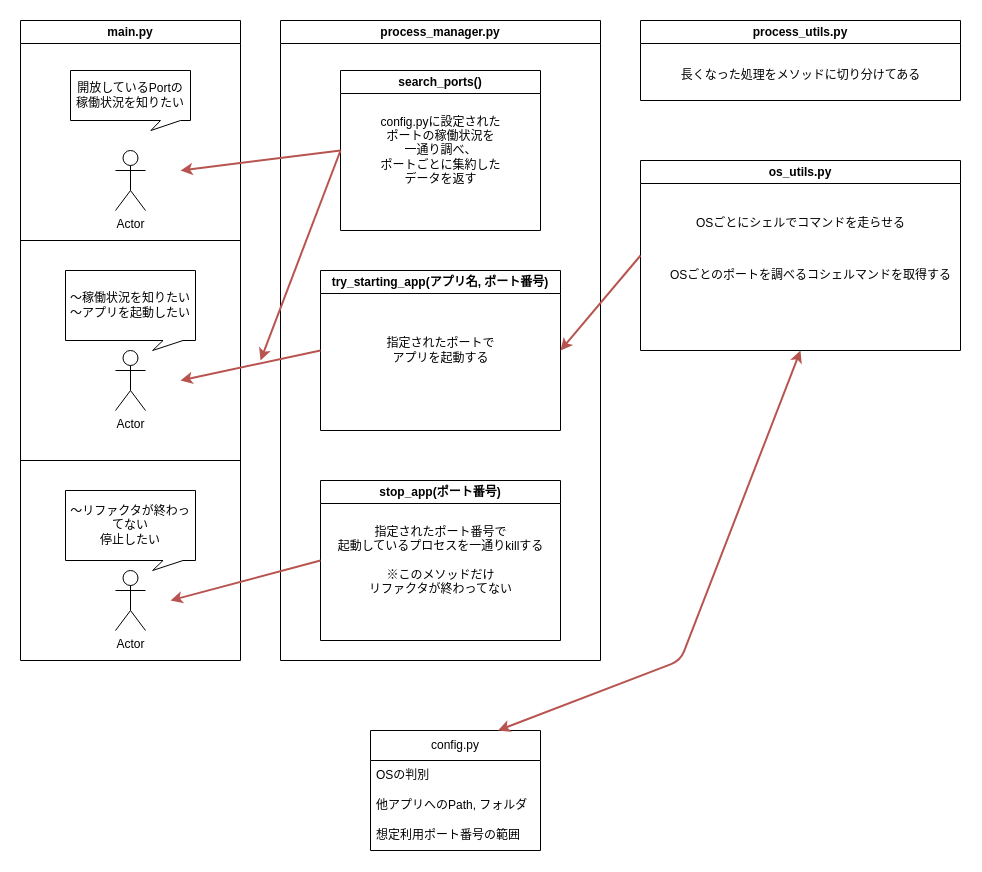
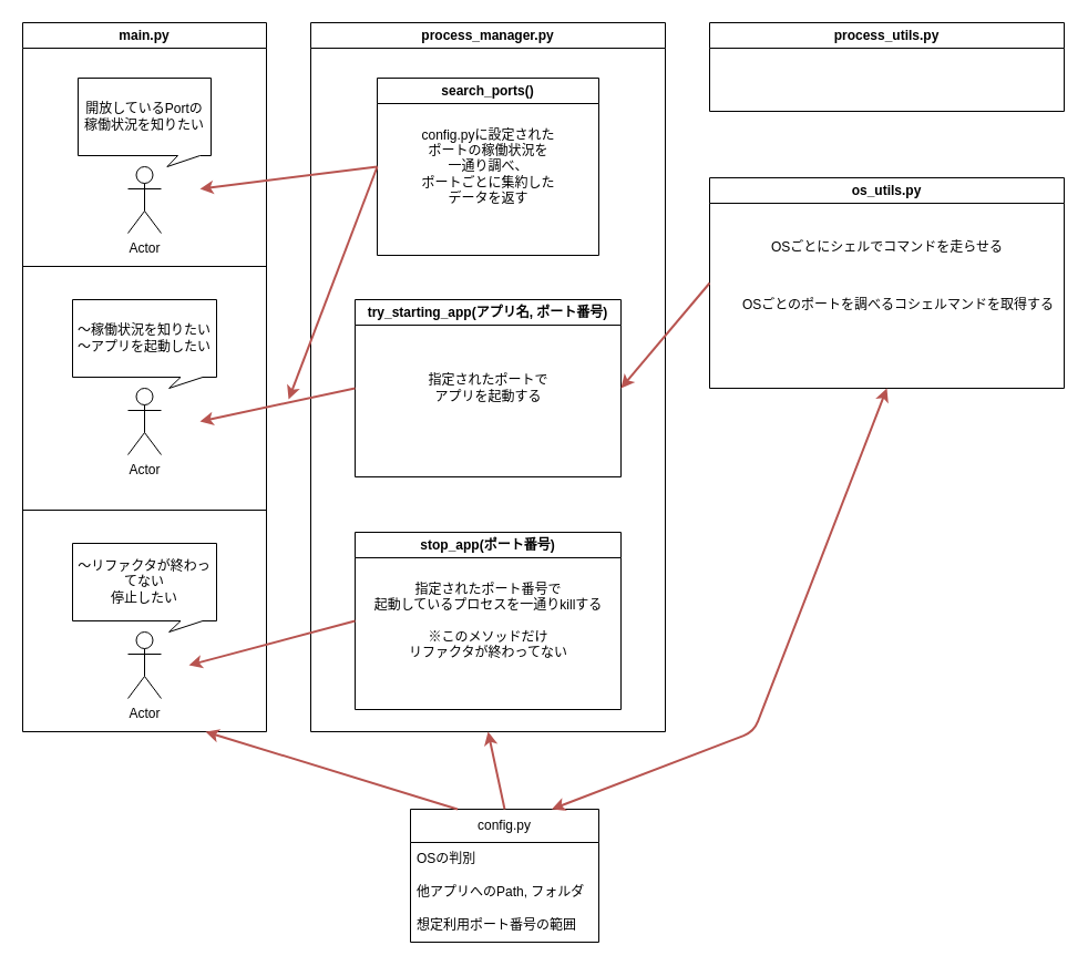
- <mxCell id="24" value="長くなった処理をメソッドに切り分けてある" style="text;html=1;align=center;verticalAlign=middle;resizable=0;points=[];autosize=1;strokeColor=none;fillColor=none;" vertex="1" parent="23"><mxGeometry x="30" y="40" width="260" height="30" as="geometry" /></mxCell>
- <mxCell id="4" value="開放しているPortの&lt;div&gt;稼働状況を知りたい&lt;/div&gt;" style="shape=callout;whiteSpace=wrap;html=1;perimeter=calloutPerimeter;size=10;position=0.75;base=20;position2=0.67;" vertex="1" parent="2"><mxGeometry x="50" y="50" width="120" height="60" as="geometry" /></mxCell>
+ <mxCell id="4" value="開放しているPortの&lt;div&gt;稼働状況を知りたい&lt;/div&gt;" style="shape=callout;whiteSpace=wrap;html=1;perimeter=calloutPerimeter;size=10;position=0.75;base=20;position2=0.67;" vertex="1" parent="2"><mxGeometry x="50" y="50" width="120" height="80" as="geometry" /></mxCell>
+ <mxCell id="28" value="" style="endArrow=classic;html=1;exitX=0.25;exitY=0;exitDx=0;exitDy=0;entryX=0.75;entryY=1;entryDx=0;entryDy=0;fillColor=#f8cecc;strokeColor=#b85450;strokeWidth=2;" edge="1" parent="1" source="19" target="2"><mxGeometry width="50" height="50" relative="1" as="geometry"><mxPoint x="470" y="720" as="sourcePoint" /><mxPoint x="520" y="670" as="targetPoint" /></mxGeometry></mxCell>
+ <mxCell id="29" value="" style="endArrow=classic;html=1;exitX=0.5;exitY=0;exitDx=0;exitDy=0;entryX=0.5;entryY=1;entryDx=0;entryDy=0;fillColor=#f8cecc;strokeColor=#b85450;strokeWidth=2;" edge="1" parent="1" source="19" target="10"><mxGeometry width="50" height="50" relative="1" as="geometry"><mxPoint x="490" y="490" as="sourcePoint" /><mxPoint x="540" y="440" as="targetPoint" /></mxGeometry></mxCell>
